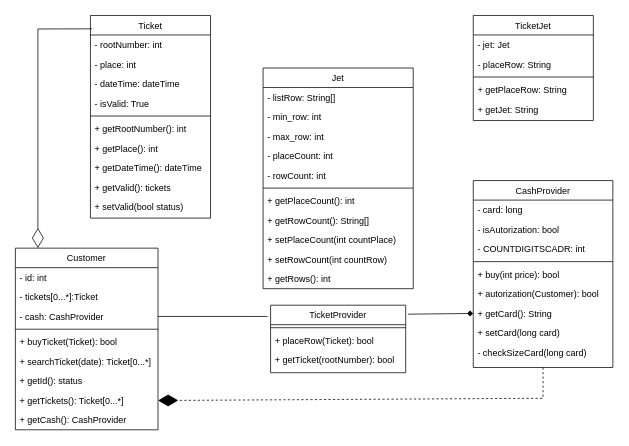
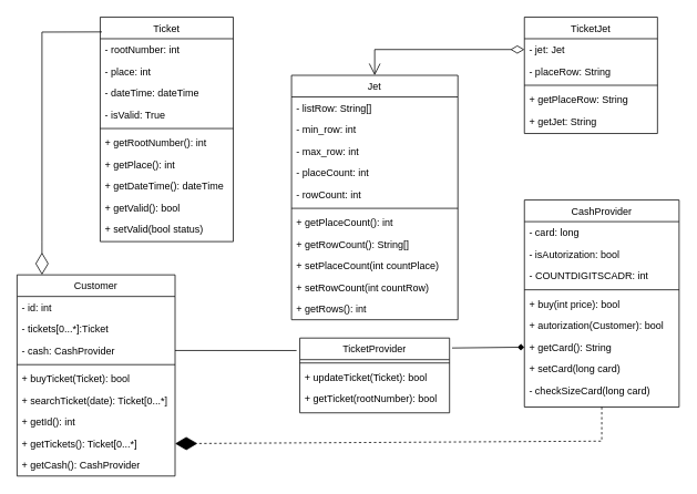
+ <mxCell id="57" value="" style="endArrow=open;html=1;endSize=12;startArrow=diamondThin;startSize=14;startFill=0;edgeStyle=orthogonalEdgeStyle;align=left;verticalAlign=bottom;rounded=0;exitX=0;exitY=0.5;exitDx=0;exitDy=0;" parent="1" source="52" target="39" edge="1"><mxGeometry x="-1" y="3" relative="1" as="geometry"><mxPoint x="594" y="59" as="sourcePoint" /><mxPoint x="414" y="90" as="targetPoint" /><mxPoint as="offset" /></mxGeometry></mxCell>
- <mxCell id="11" value="+ getValid(): tickets" style="text;align=left;verticalAlign=top;spacingLeft=4;spacingRight=4;overflow=hidden;rotatable=0;points=[[0,0.5],[1,0.5]];portConstraint=eastwest;" parent="2" vertex="1"><mxGeometry y="216" width="160" height="26" as="geometry" /></mxCell>
+ <mxCell id="11" value="+ getValid(): bool" style="text;align=left;verticalAlign=top;spacingLeft=4;spacingRight=4;overflow=hidden;rotatable=0;points=[[0,0.5],[1,0.5]];portConstraint=eastwest;" parent="2" vertex="1"><mxGeometry y="216" width="160" height="26" as="geometry" /></mxCell>
- <mxCell id="15" value="+ placeRow(Ticket): bool" style="text;align=left;verticalAlign=top;spacingLeft=4;spacingRight=4;overflow=hidden;rotatable=0;points=[[0,0.5],[1,0.5]];portConstraint=eastwest;" parent="13" vertex="1"><mxGeometry y="34" width="180" height="26" as="geometry" /></mxCell>
+ <mxCell id="15" value="+ updateTicket(Ticket): bool" style="text;align=left;verticalAlign=top;spacingLeft=4;spacingRight=4;overflow=hidden;rotatable=0;points=[[0,0.5],[1,0.5]];portConstraint=eastwest;" parent="13" vertex="1"><mxGeometry y="34" width="180" height="26" as="geometry" /></mxCell>
- <mxCell id="24" value="+ getId(): status" style="text;align=left;verticalAlign=top;spacingLeft=4;spacingRight=4;overflow=hidden;rotatable=0;points=[[0,0.5],[1,0.5]];portConstraint=eastwest;" parent="17" vertex="1"><mxGeometry y="164" width="190" height="26" as="geometry" /></mxCell>
+ <mxCell id="24" value="+ getId(): int" style="text;align=left;verticalAlign=top;spacingLeft=4;spacingRight=4;overflow=hidden;rotatable=0;points=[[0,0.5],[1,0.5]];portConstraint=eastwest;" parent="17" vertex="1"><mxGeometry y="164" width="190" height="26" as="geometry" /></mxCell>
